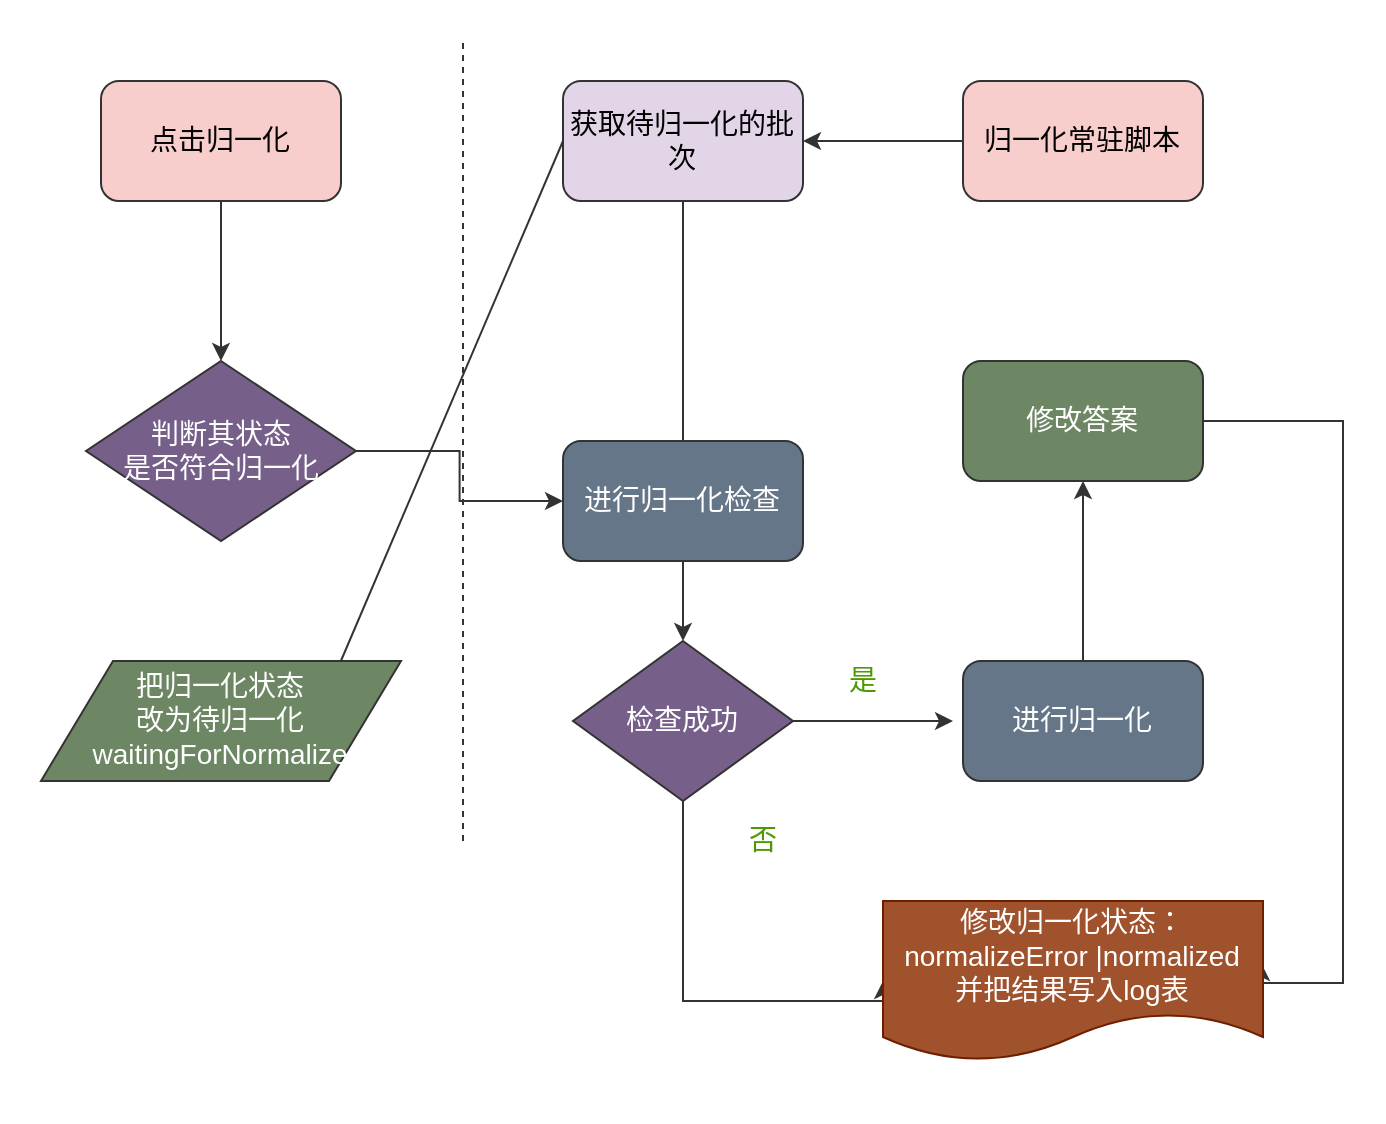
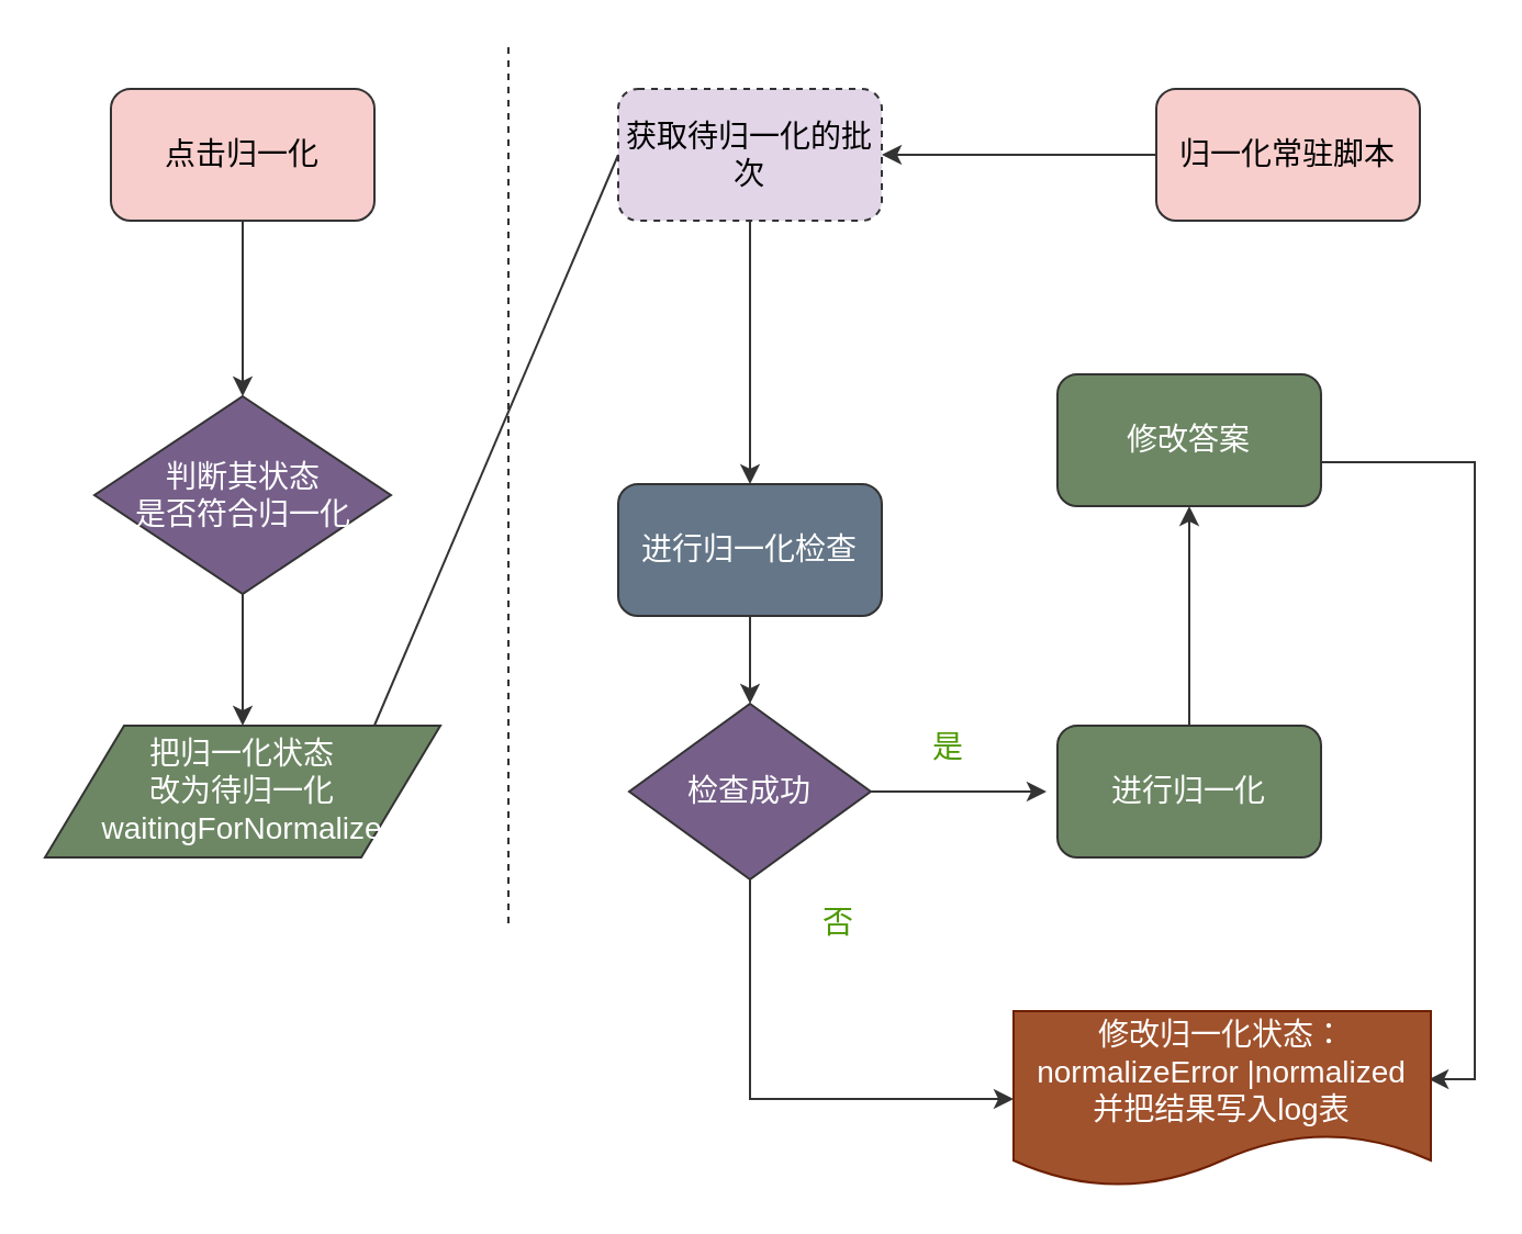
- <mxCell id="10" value="获取待归一化的批次" style="rounded=1;whiteSpace=wrap;html=1;fontSize=14;fillColor=#e1d5e7;strokeColor=#333333;" vertex="1" parent="1"><mxGeometry x="281" y="40" width="120" height="60" as="geometry" /></mxCell>
+ <mxCell id="10" value="获取待归一化的批次" style="rounded=1;whiteSpace=wrap;html=1;fontSize=14;fillColor=#e1d5e7;strokeColor=#333333;dashed=1;" vertex="1" parent="1"><mxGeometry x="281" y="40" width="120" height="60" as="geometry" /></mxCell>
- <mxCell id="8" value="归一化常驻脚本" style="rounded=1;whiteSpace=wrap;html=1;fontSize=14;fillColor=#f8cecc;strokeColor=#333333;" vertex="1" parent="1"><mxGeometry x="481" y="40" width="120" height="60" as="geometry" /></mxCell>
+ <mxCell id="8" value="归一化常驻脚本" style="rounded=1;whiteSpace=wrap;html=1;fontSize=14;fillColor=#f8cecc;strokeColor=#333333;" vertex="1" parent="1"><mxGeometry x="526" y="40" width="120" height="60" as="geometry" /></mxCell>
- <mxCell id="19" value="修改答案" style="rounded=1;whiteSpace=wrap;html=1;fontSize=14;fillColor=#6d8764;strokeColor=#333333;fontColor=#ffffff;" vertex="1" parent="1"><mxGeometry x="481" y="180" width="120" height="60" as="geometry" /></mxCell>
+ <mxCell id="19" value="修改答案" style="rounded=1;whiteSpace=wrap;html=1;fontSize=14;fillColor=#6d8764;strokeColor=#333333;fontColor=#ffffff;" vertex="1" parent="1"><mxGeometry x="481" y="170" width="120" height="60" as="geometry" /></mxCell>
- <mxCell id="9" value="" style="edgeStyle=orthogonalEdgeStyle;rounded=0;orthogonalLoop=1;jettySize=auto;html=1;fontSize=14;fillColor=#f8cecc;strokeColor=#333333;endArrow=none;" edge="1" parent="1" source="10" target="12"><mxGeometry relative="1" as="geometry" /></mxCell>
+ <mxCell id="9" value="" style="edgeStyle=orthogonalEdgeStyle;rounded=0;orthogonalLoop=1;jettySize=auto;html=1;fontSize=14;fillColor=#f8cecc;strokeColor=#333333;" edge="1" parent="1" source="10" target="12"><mxGeometry relative="1" as="geometry" /></mxCell>
- <mxCell id="4" value="" style="edgeStyle=orthogonalEdgeStyle;rounded=0;orthogonalLoop=1;jettySize=auto;html=1;fontSize=14;fillColor=#f8cecc;strokeColor=#333333;" edge="1" parent="1" source="5" target="12"><mxGeometry relative="1" as="geometry" /></mxCell>
+ <mxCell id="4" value="" style="edgeStyle=orthogonalEdgeStyle;rounded=0;orthogonalLoop=1;jettySize=auto;html=1;fontSize=14;fillColor=#f8cecc;strokeColor=#333333;" edge="1" parent="1" source="5" target="6"><mxGeometry relative="1" as="geometry" /></mxCell>
- <mxCell id="17" value="进行归一化" style="rounded=1;whiteSpace=wrap;html=1;fontSize=14;fillColor=#647687;strokeColor=#333333;fontColor=#ffffff;" vertex="1" parent="1"><mxGeometry x="481" y="330" width="120" height="60" as="geometry" /></mxCell>
+ <mxCell id="17" value="进行归一化" style="rounded=1;whiteSpace=wrap;html=1;fontSize=14;fillColor=#6d8764;strokeColor=#333333;fontColor=#ffffff;" vertex="1" parent="1"><mxGeometry x="481" y="330" width="120" height="60" as="geometry" /></mxCell>
- <mxCell id="24" value="&lt;span&gt;修改归一化状态：&lt;/span&gt;&lt;br&gt;&lt;span&gt;normalizeError |normalized&lt;br&gt;并把结果写入log表&lt;br&gt;&lt;/span&gt;" style="shape=document;whiteSpace=wrap;html=1;boundedLbl=1;strokeColor=#6D1F00;fontSize=14;fillColor=#a0522d;fontColor=#ffffff;" vertex="1" parent="1"><mxGeometry x="441" y="450" width="190" height="80" as="geometry" /></mxCell>
+ <mxCell id="24" value="&lt;span&gt;修改归一化状态：&lt;/span&gt;&lt;br&gt;&lt;span&gt;normalizeError |normalized&lt;br&gt;并把结果写入log表&lt;br&gt;&lt;/span&gt;" style="shape=document;whiteSpace=wrap;html=1;boundedLbl=1;strokeColor=#6D1F00;fontSize=14;fillColor=#a0522d;fontColor=#ffffff;" vertex="1" parent="1"><mxGeometry x="461" y="460" width="190" height="80" as="geometry" /></mxCell>
